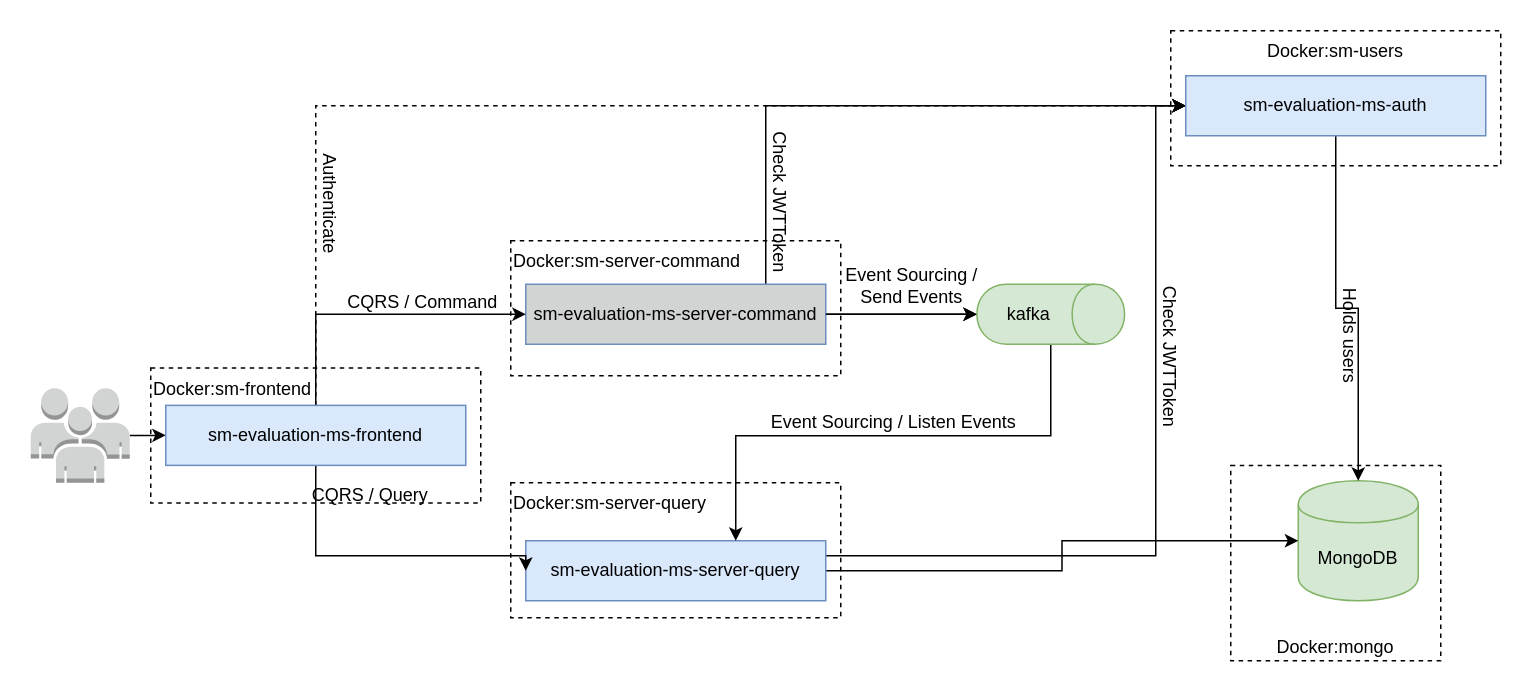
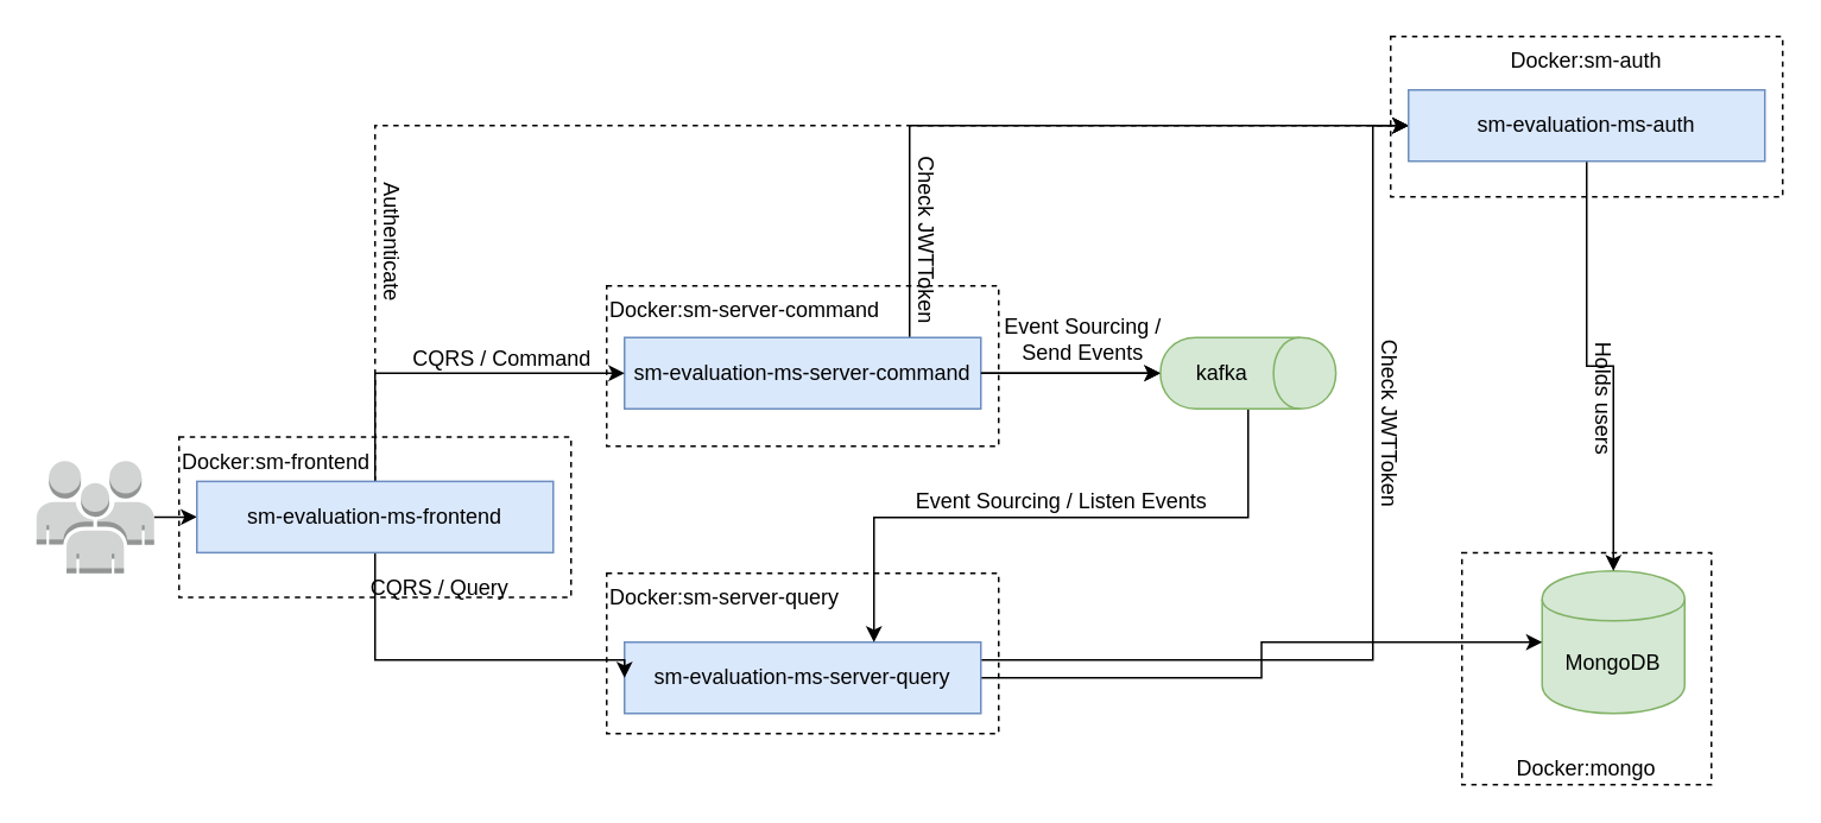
- <mxCell id="5" value="Docker:sm-users" style="rounded=0;whiteSpace=wrap;html=1;dashed=1;verticalAlign=top;" vertex="1" parent="1"><mxGeometry x="780" y="20" width="220" height="90" as="geometry" /></mxCell>
+ <mxCell id="5" value="Docker:sm-auth" style="rounded=0;whiteSpace=wrap;html=1;dashed=1;verticalAlign=top;" vertex="1" parent="1"><mxGeometry x="780" y="20" width="220" height="90" as="geometry" /></mxCell>
- <mxCell id="11" value="sm-evaluation-ms-server-command" style="rounded=0;whiteSpace=wrap;html=1;fillColor=#d2d3d3;strokeColor=#6c8ebf;" parent="1" vertex="1"><mxGeometry x="350" y="189" width="200" height="40" as="geometry" /></mxCell>
+ <mxCell id="11" value="sm-evaluation-ms-server-command" style="rounded=0;whiteSpace=wrap;html=1;fillColor=#dae8fc;strokeColor=#6c8ebf;" parent="1" vertex="1"><mxGeometry x="350" y="189" width="200" height="40" as="geometry" /></mxCell>
